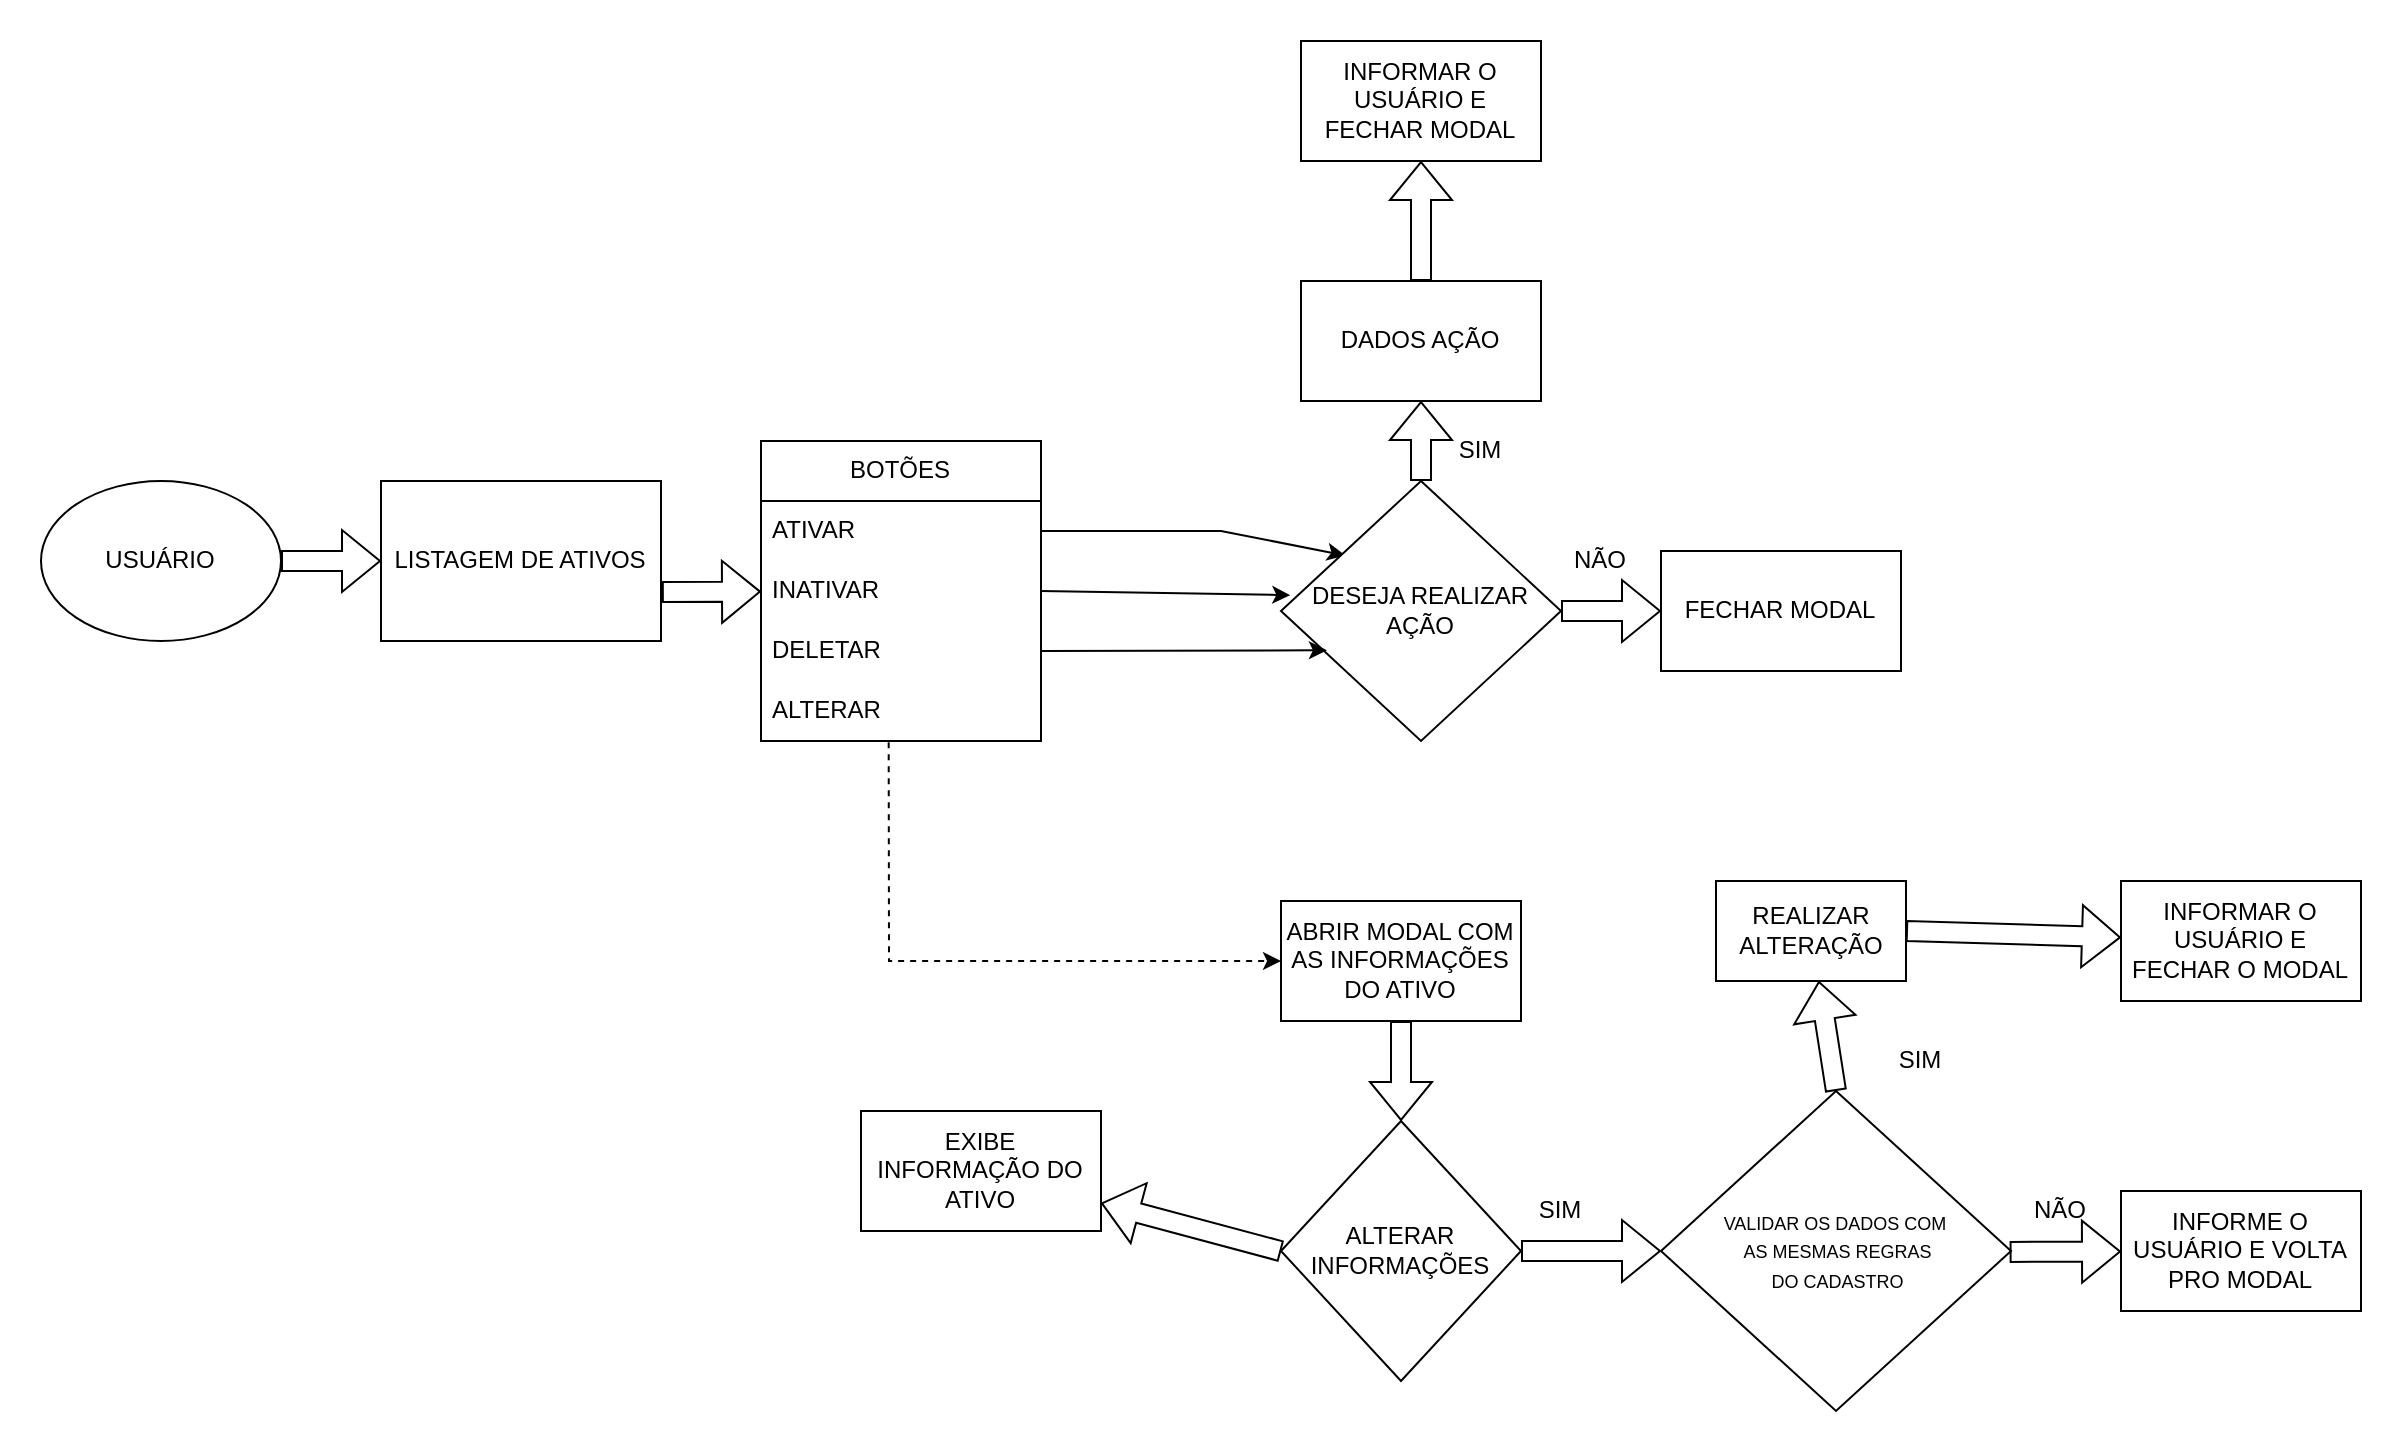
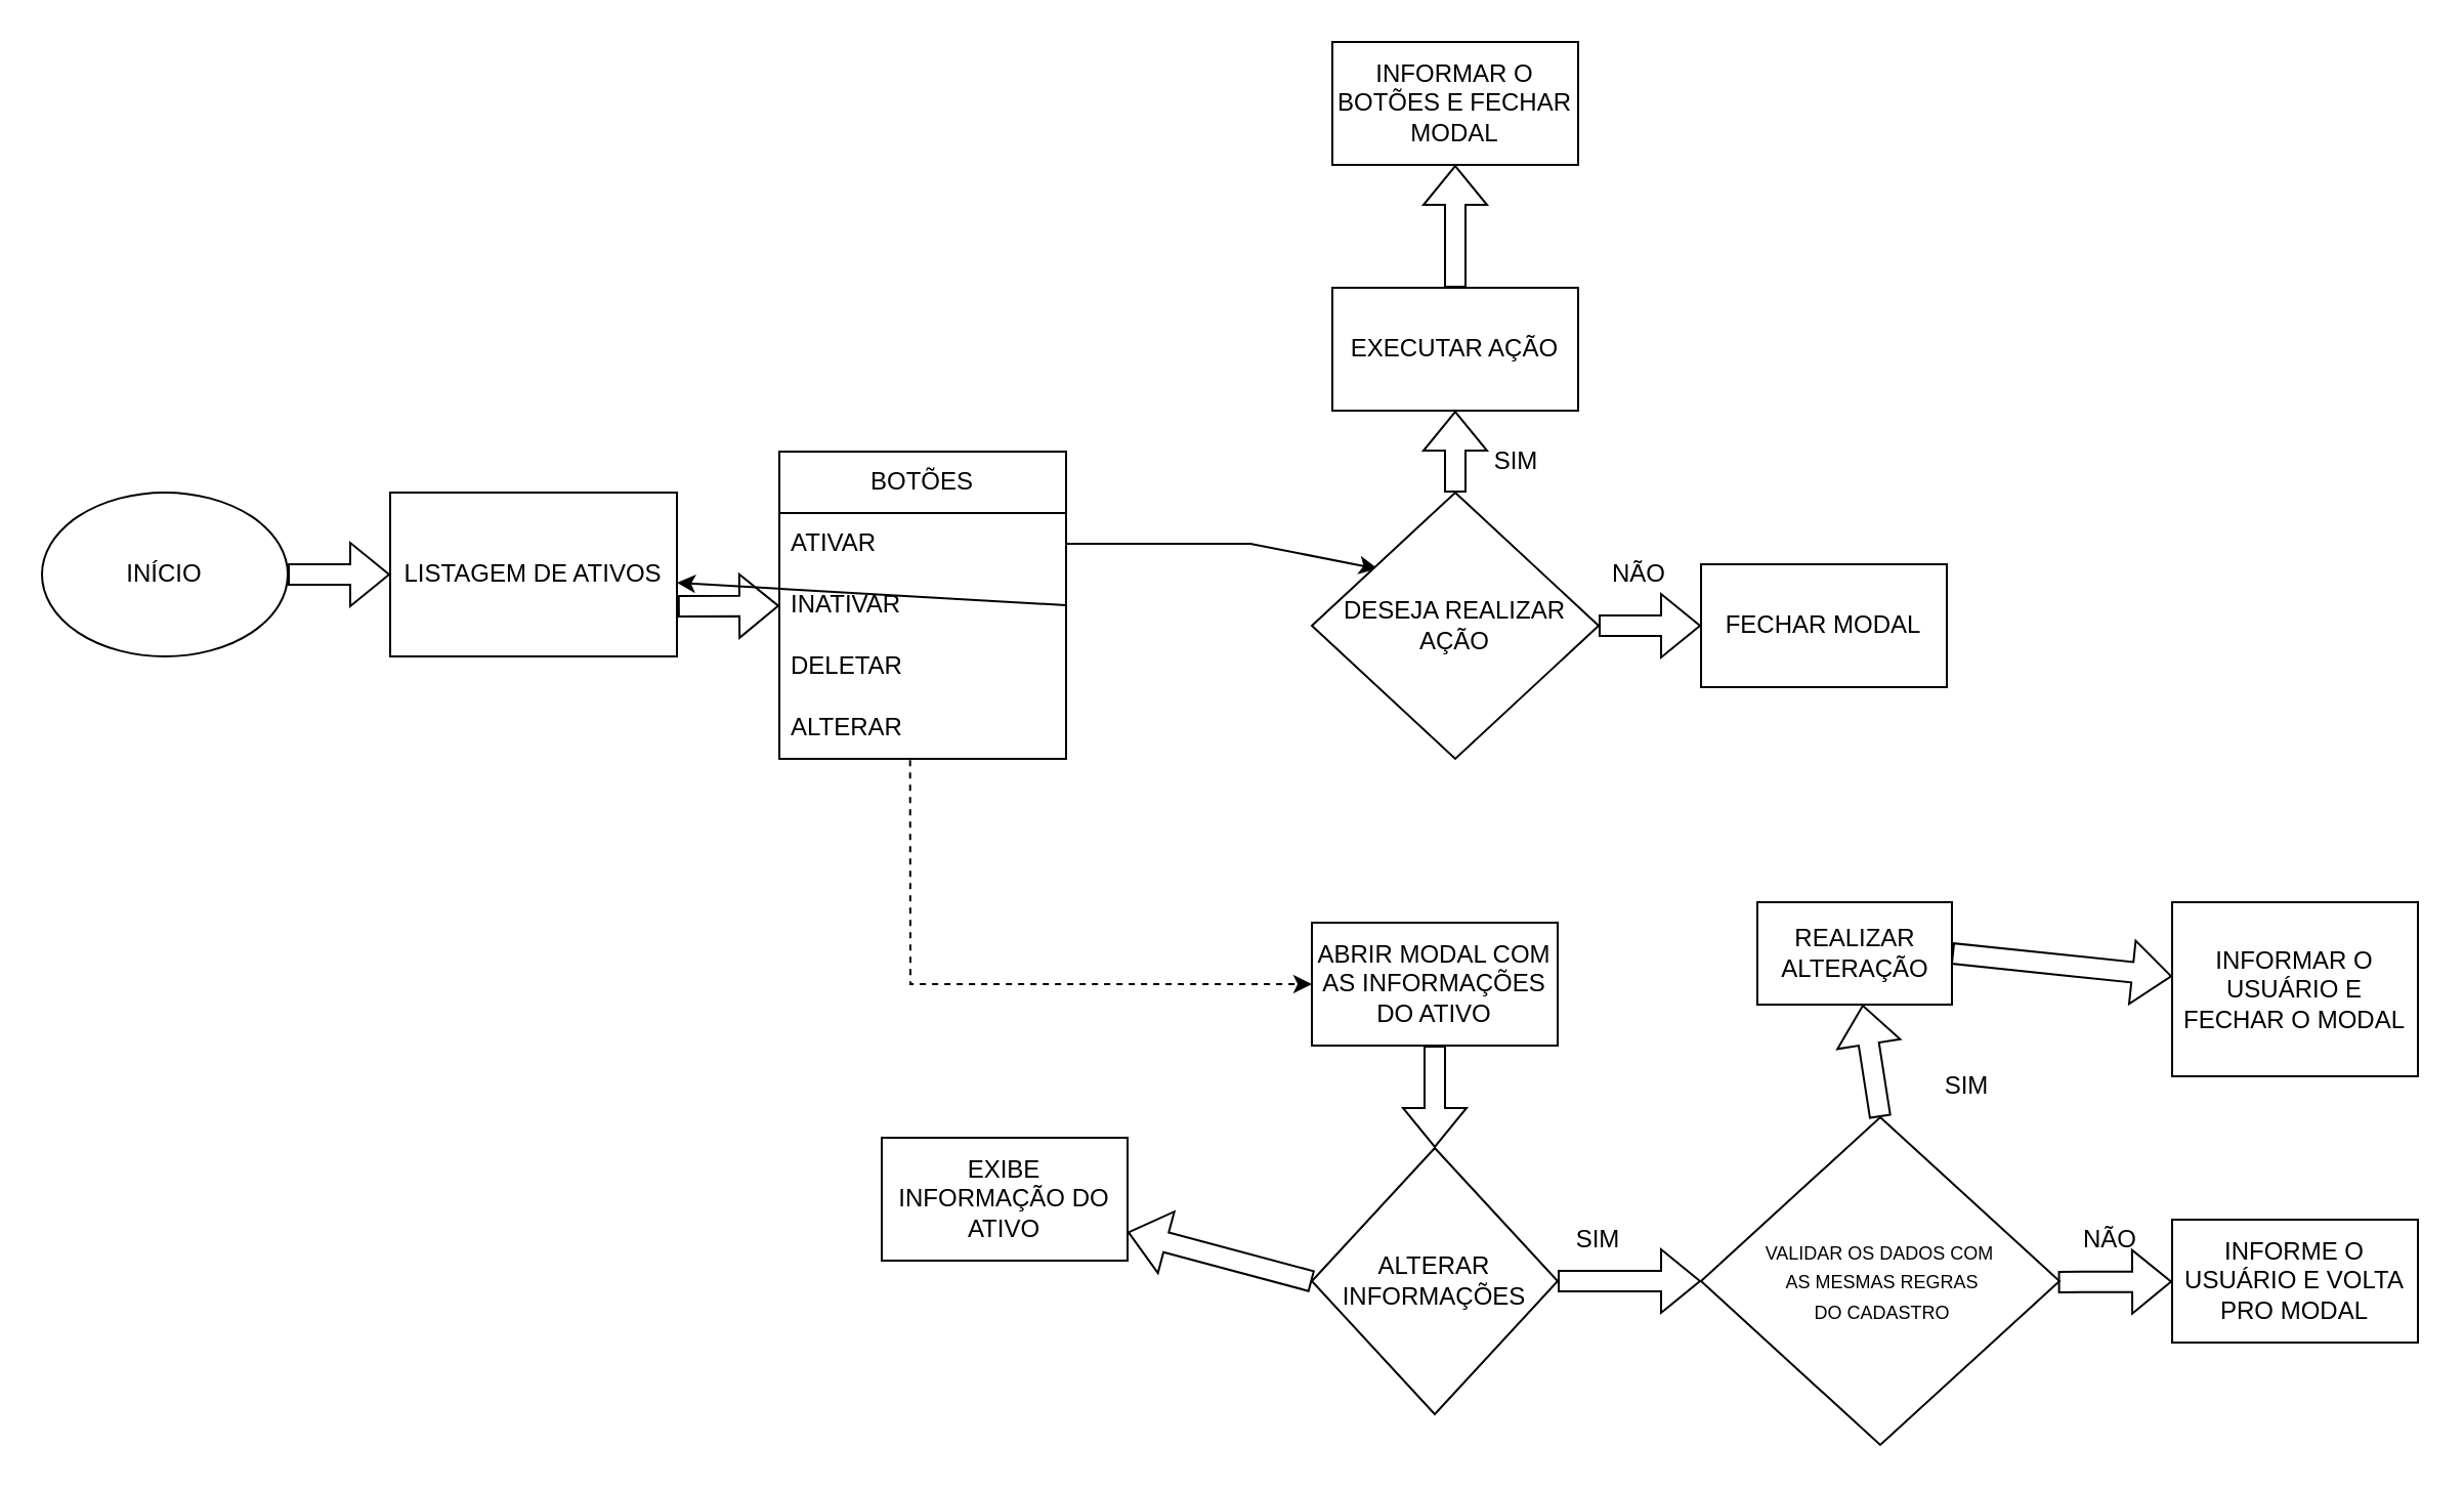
- <mxCell id="37" value="INFORMAR O USUÁRIO E FECHAR MODAL" style="rounded=0;whiteSpace=wrap;html=1;" vertex="1" parent="1"><mxGeometry x="650" y="20" width="120" height="60" as="geometry" /></mxCell>
+ <mxCell id="37" value="INFORMAR O BOTÕES E FECHAR MODAL" style="rounded=0;whiteSpace=wrap;html=1;" vertex="1" parent="1"><mxGeometry x="650" y="20" width="120" height="60" as="geometry" /></mxCell>
- <mxCell id="16" value="DADOS AÇÃO" style="rounded=0;whiteSpace=wrap;html=1;" vertex="1" parent="1"><mxGeometry x="650" y="140" width="120" height="60" as="geometry" /></mxCell>
+ <mxCell id="16" value="EXECUTAR AÇÃO" style="rounded=0;whiteSpace=wrap;html=1;" vertex="1" parent="1"><mxGeometry x="650" y="140" width="120" height="60" as="geometry" /></mxCell>
- <mxCell id="2" value="USUÁRIO" style="ellipse;whiteSpace=wrap;html=1;" vertex="1" parent="1"><mxGeometry x="20" y="240" width="120" height="80" as="geometry" /></mxCell>
+ <mxCell id="2" value="INÍCIO" style="ellipse;whiteSpace=wrap;html=1;" vertex="1" parent="1"><mxGeometry x="20" y="240" width="120" height="80" as="geometry" /></mxCell>
- <mxCell id="14" value="" style="endArrow=classic;html=1;rounded=0;exitX=1;exitY=0.5;exitDx=0;exitDy=0;entryX=0.033;entryY=0.439;entryDx=0;entryDy=0;entryPerimeter=0;" edge="1" parent="1" source="8" target="12"><mxGeometry width="50" height="50" relative="1" as="geometry"><mxPoint x="540" y="270" as="sourcePoint" /><mxPoint x="590" as="targetPoint" y="220" /></mxGeometry></mxCell>
+ <mxCell id="14" value="" style="endArrow=classic;html=1;rounded=0;exitX=1;exitY=0.5;exitDx=0;exitDy=0;" edge="1" parent="1" source="8" target="4"><mxGeometry width="50" height="50" relative="1" as="geometry"><mxPoint x="540" y="270" as="sourcePoint" /><mxPoint x="590" as="targetPoint" y="220" /></mxGeometry></mxCell>
- <mxCell id="13" value="" style="endArrow=classic;html=1;rounded=0;exitX=1;exitY=0.5;exitDx=0;exitDy=0;entryX=0.164;entryY=0.651;entryDx=0;entryDy=0;entryPerimeter=0;" edge="1" parent="1" source="9" target="12"><mxGeometry width="50" height="50" relative="1" as="geometry"><mxPoint x="540" y="270" as="sourcePoint" /><mxPoint x="590" as="targetPoint" y="220" /></mxGeometry></mxCell>
- <mxCell id="30" value="INFORMAR O USUÁRIO E FECHAR O MODAL" style="rounded=0;whiteSpace=wrap;html=1;" vertex="1" parent="1"><mxGeometry x="1060.003" y="440" width="120" height="60" as="geometry" /></mxCell>
+ <mxCell id="30" value="INFORMAR O USUÁRIO E FECHAR O MODAL" style="rounded=0;whiteSpace=wrap;html=1;" vertex="1" parent="1"><mxGeometry x="1060.003" y="440" width="120" height="85" as="geometry" /></mxCell>
